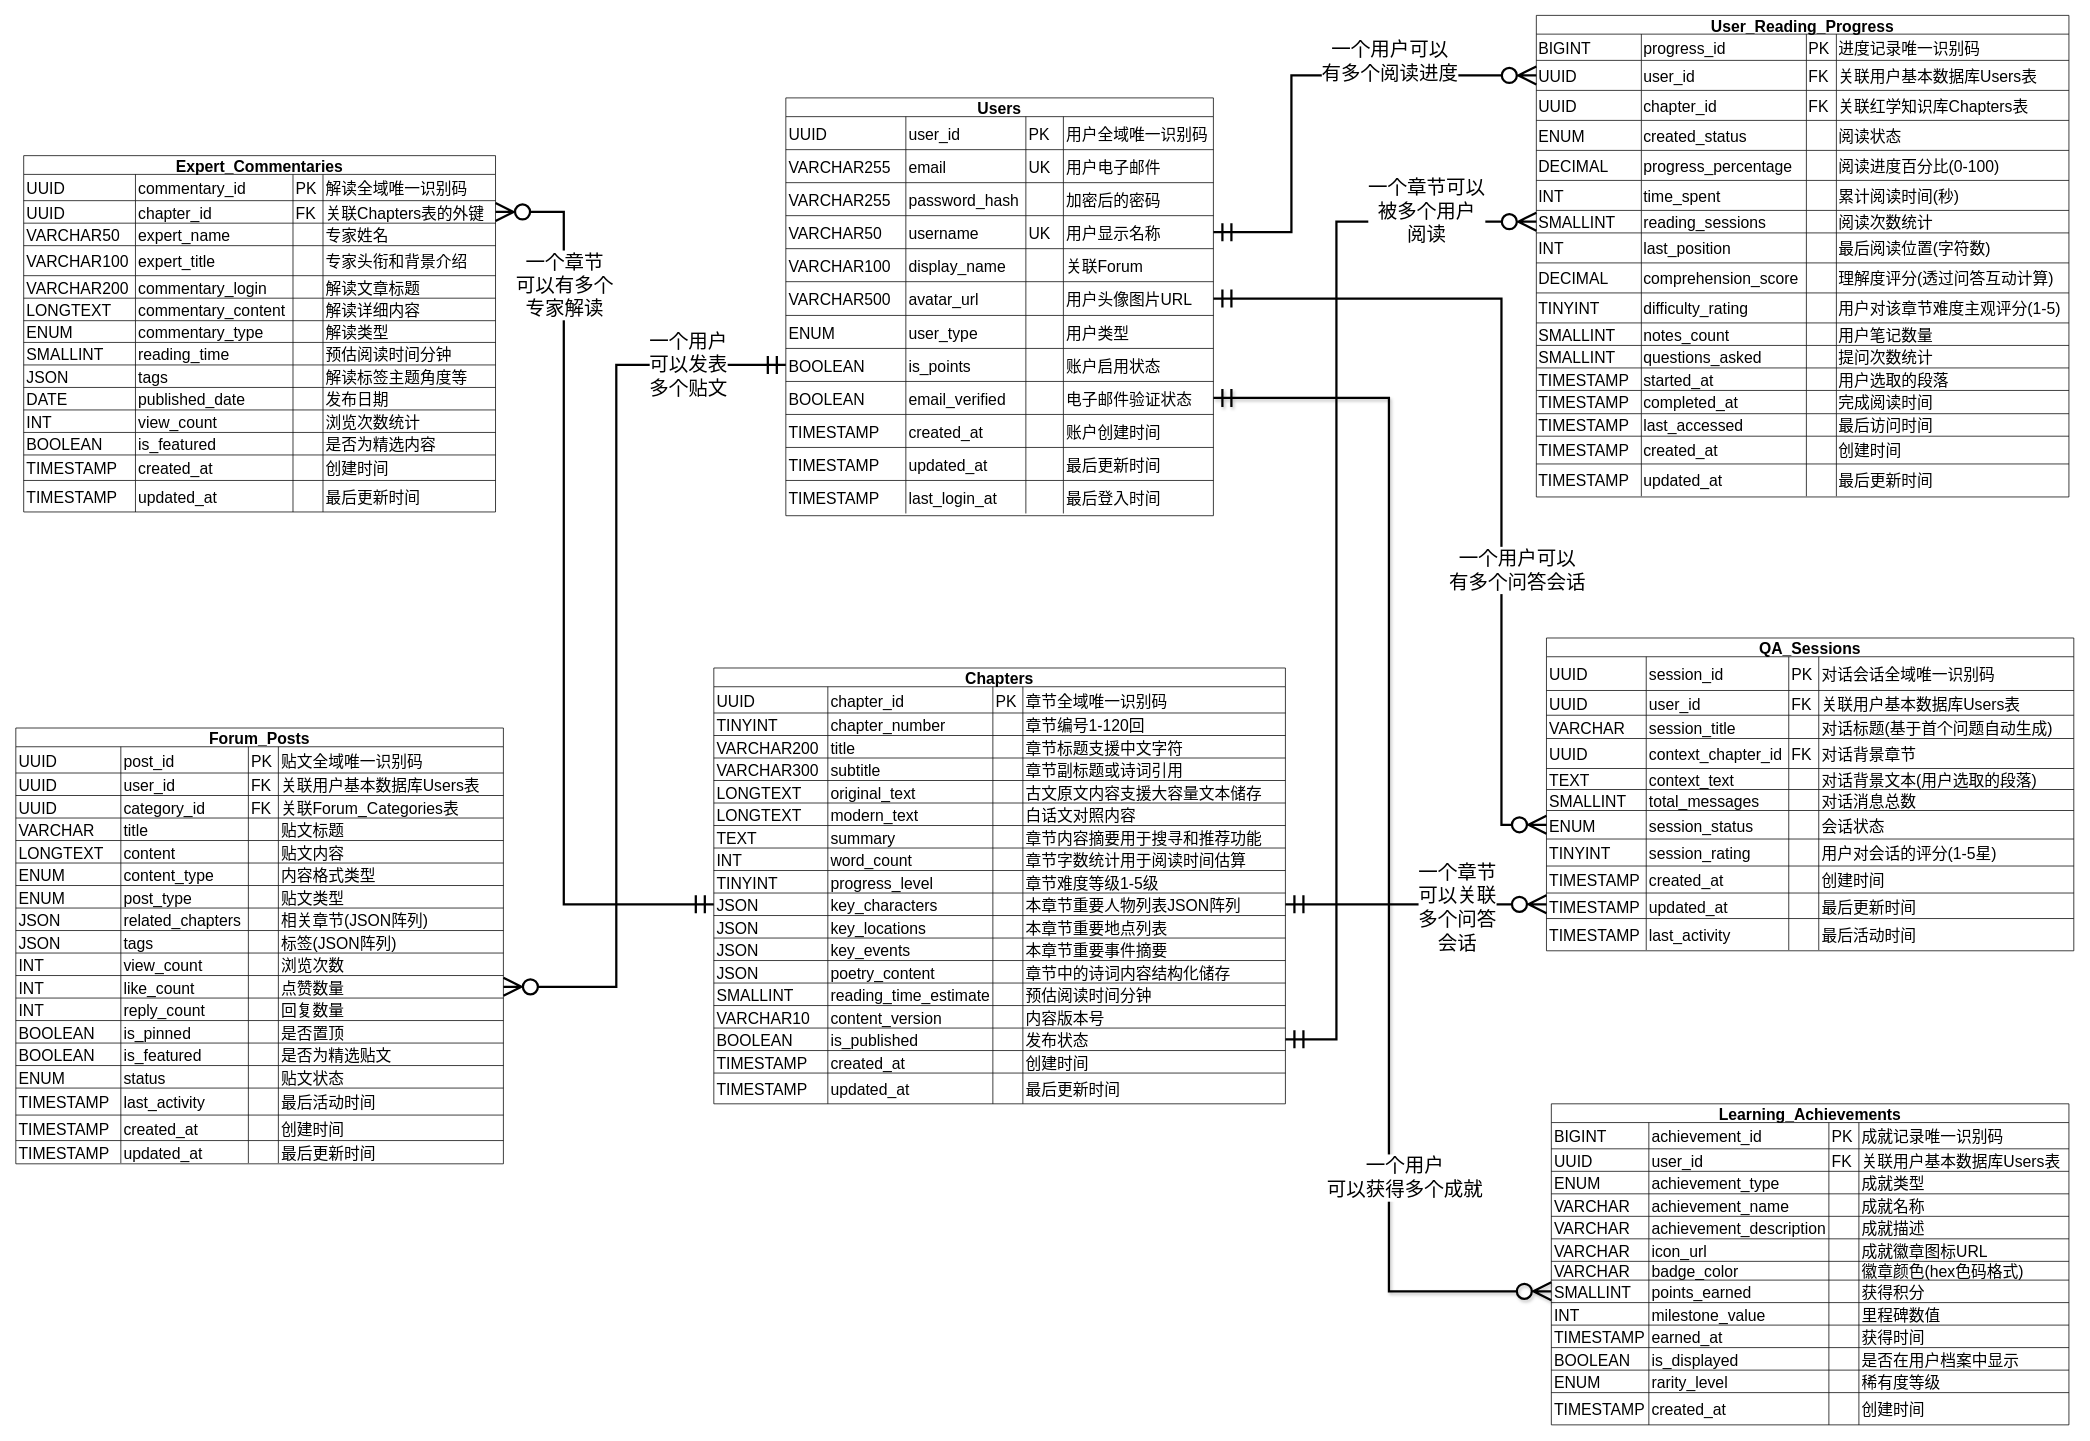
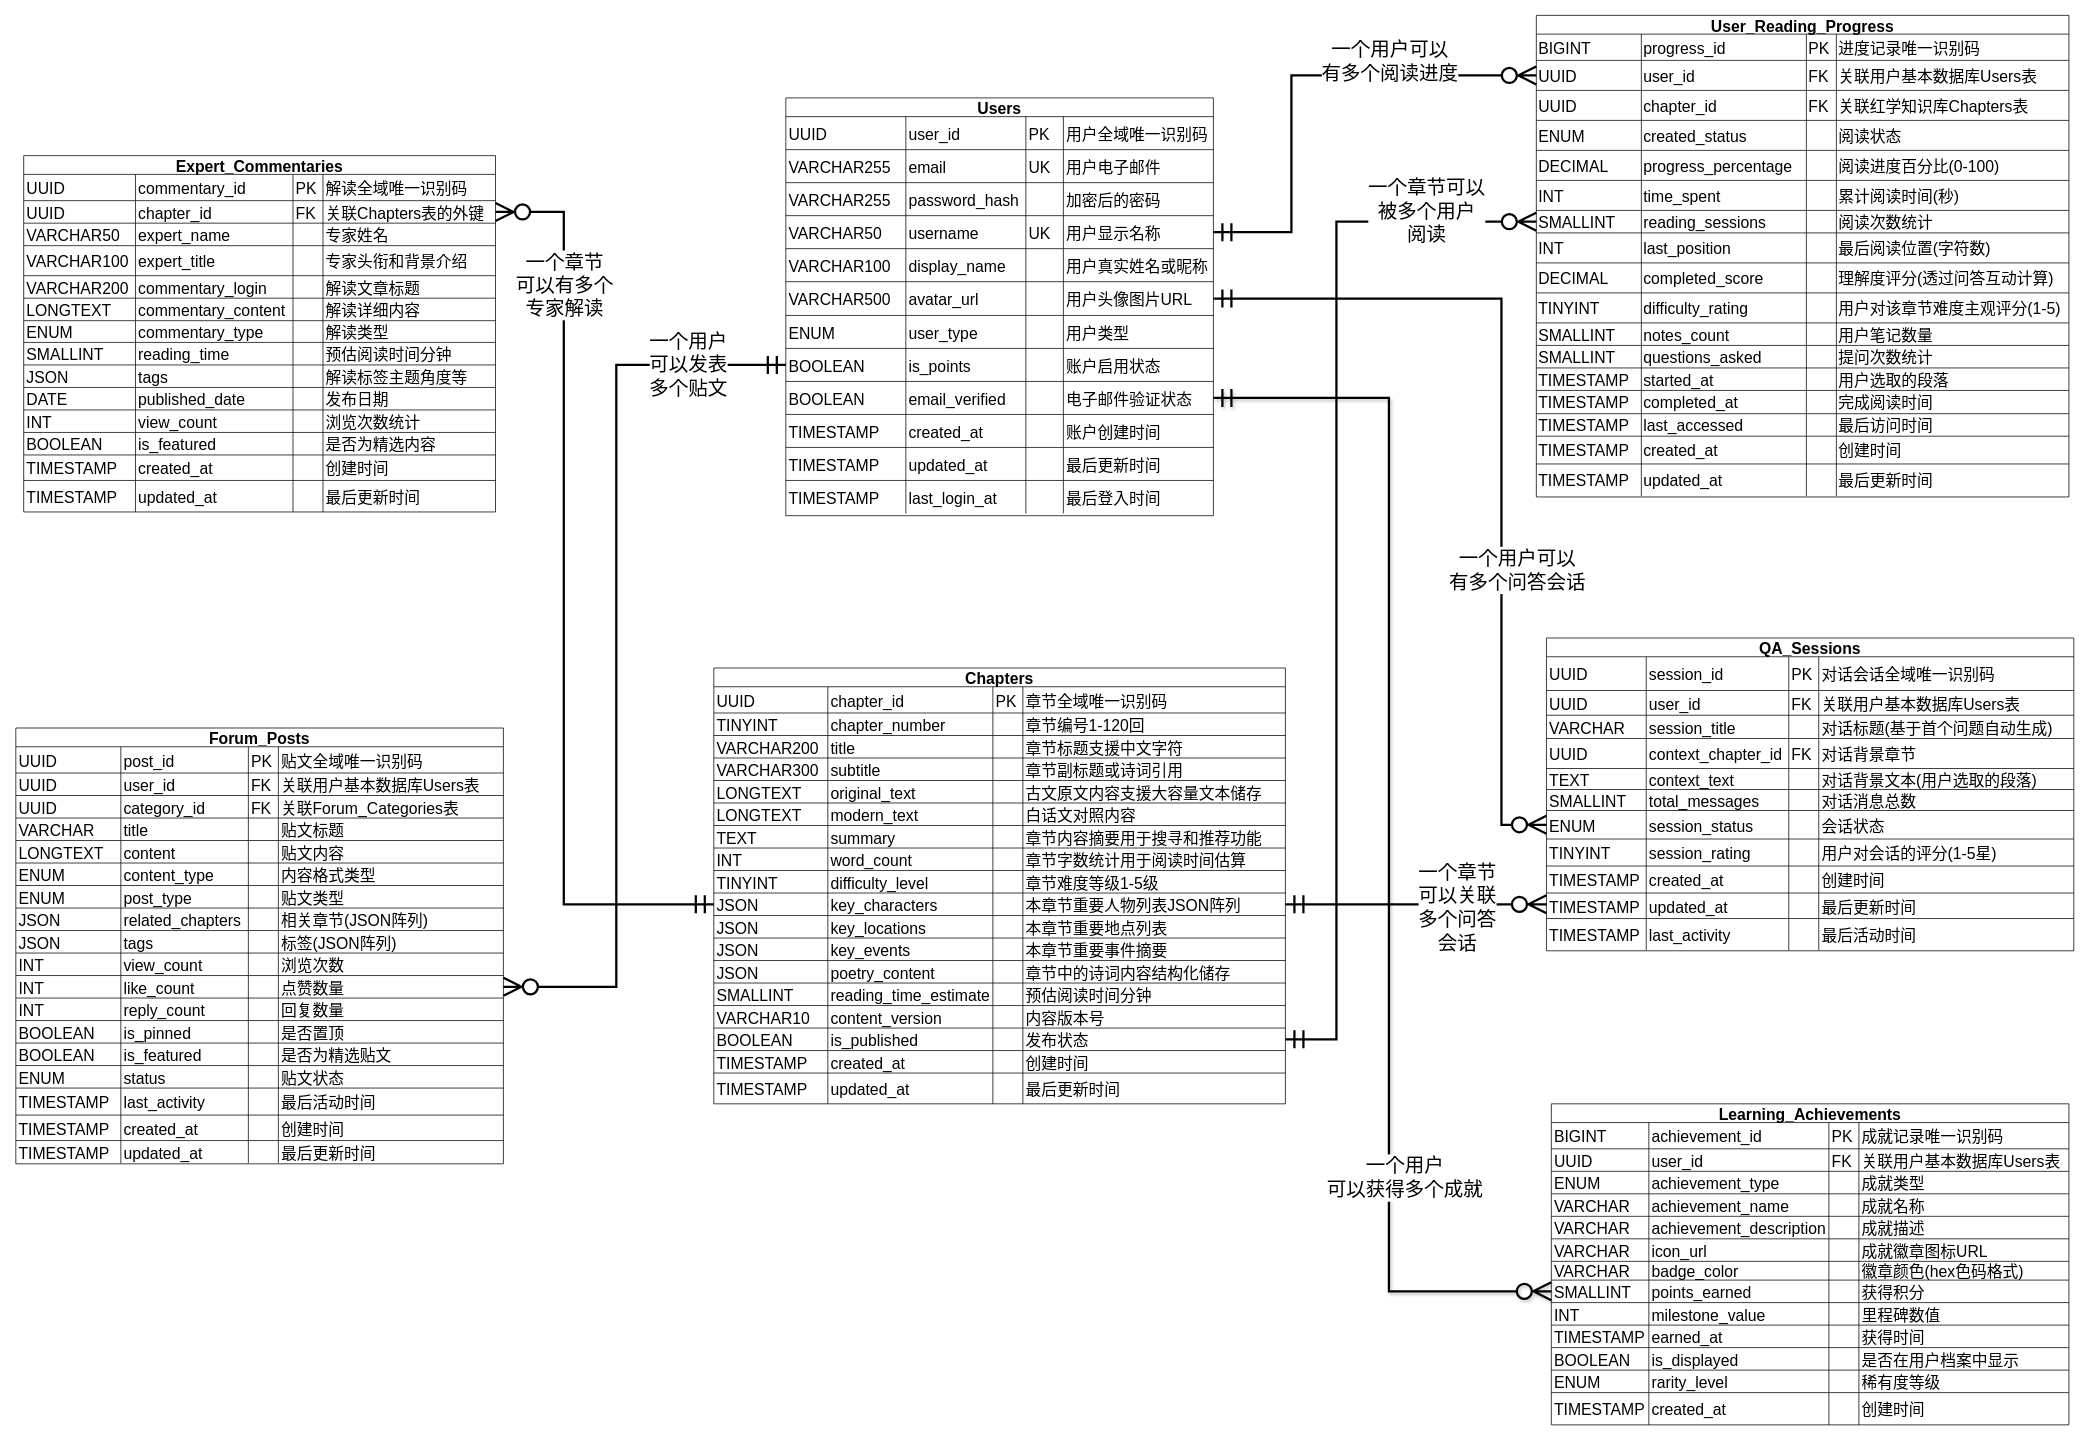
- <mxCell id="27" value="关联Forum" style="shape=partialRectangle;connectable=0;fillColor=none;top=0;left=0;bottom=0;right=0;align=left;spacingLeft=2;overflow=hidden;fontSize=21;fontFamily=Helvetica;" parent="23" vertex="1"><mxGeometry x="370.0" width="200.0" height="44" as="geometry"><mxRectangle width="200.0" height="44" as="alternateBounds" /></mxGeometry></mxCell>
+ <mxCell id="27" value="用户真实姓名或昵称" style="shape=partialRectangle;connectable=0;fillColor=none;top=0;left=0;bottom=0;right=0;align=left;spacingLeft=2;overflow=hidden;fontSize=21;fontFamily=Helvetica;" parent="23" vertex="1"><mxGeometry x="370.0" width="200.0" height="44" as="geometry"><mxRectangle width="200.0" height="44" as="alternateBounds" /></mxGeometry></mxCell>
- <mxCell id="106" value="comprehension_score" style="shape=partialRectangle;connectable=0;fillColor=none;top=0;left=0;bottom=0;right=0;align=left;spacingLeft=2;overflow=hidden;fontSize=21;spacing=1;spacingBottom=1;fontFamily=Helvetica;" parent="104" vertex="1"><mxGeometry x="140" width="220.0" height="40" as="geometry"><mxRectangle width="220.0" height="40" as="alternateBounds" /></mxGeometry></mxCell>
+ <mxCell id="106" value="completed_score" style="shape=partialRectangle;connectable=0;fillColor=none;top=0;left=0;bottom=0;right=0;align=left;spacingLeft=2;overflow=hidden;fontSize=21;spacing=1;spacingBottom=1;fontFamily=Helvetica;" parent="104" vertex="1"><mxGeometry x="140" width="220.0" height="40" as="geometry"><mxRectangle width="220.0" height="40" as="alternateBounds" /></mxGeometry></mxCell>
- <mxCell id="405" value="progress_level" style="shape=partialRectangle;connectable=0;fillColor=none;top=0;left=0;bottom=0;right=0;align=left;spacingLeft=2;overflow=hidden;fontSize=21;fontFamily=Helvetica;" parent="403" vertex="1"><mxGeometry x="152" width="220" height="30" as="geometry"><mxRectangle width="220" height="30" as="alternateBounds" /></mxGeometry></mxCell>
+ <mxCell id="405" value="difficulty_level" style="shape=partialRectangle;connectable=0;fillColor=none;top=0;left=0;bottom=0;right=0;align=left;spacingLeft=2;overflow=hidden;fontSize=21;fontFamily=Helvetica;" parent="403" vertex="1"><mxGeometry x="152" width="220" height="30" as="geometry"><mxRectangle width="220" height="30" as="alternateBounds" /></mxGeometry></mxCell>
